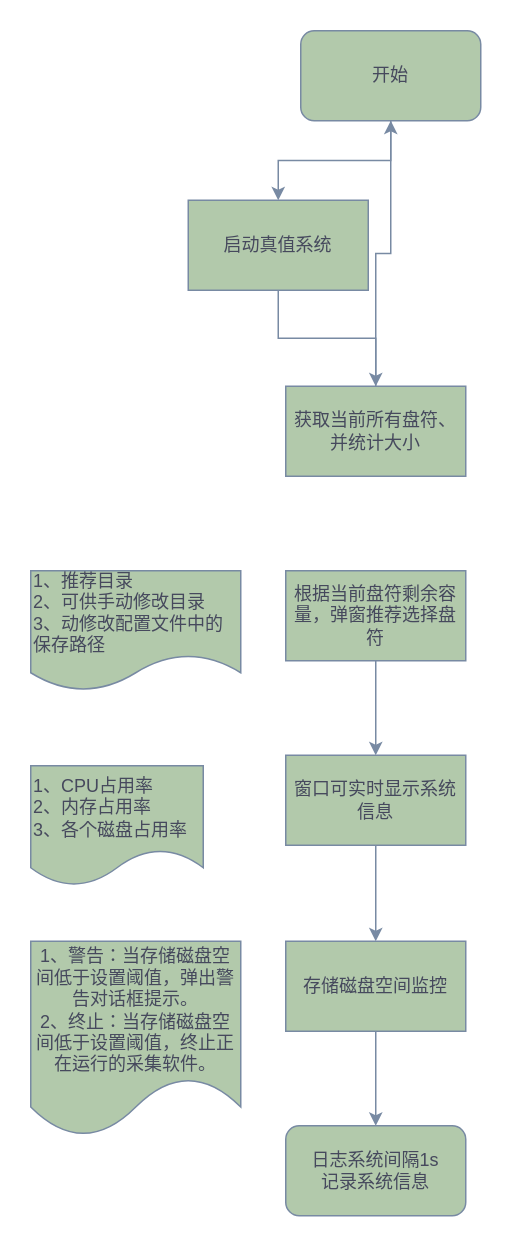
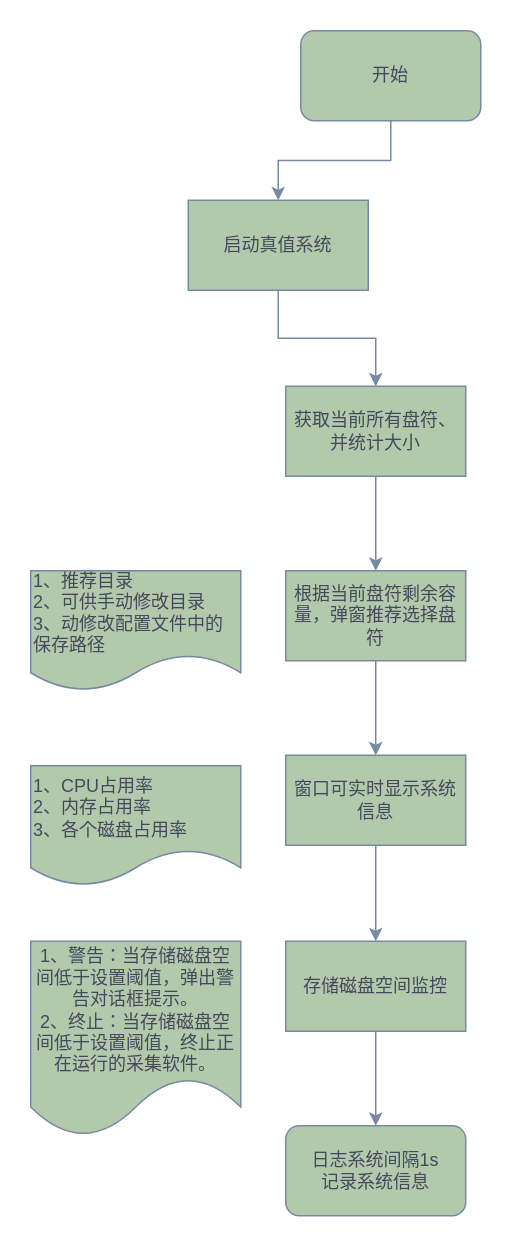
- <mxCell id="6" value="" style="edgeStyle=orthogonalEdgeStyle;rounded=0;orthogonalLoop=1;jettySize=auto;html=1;strokeColor=#788AA3;fontColor=#46495D;fillColor=#B2C9AB;spacing=3;" edge="1" parent="1" source="7" target="3"><mxGeometry relative="1" as="geometry" /></mxCell>
+ <mxCell id="6" value="" style="edgeStyle=orthogonalEdgeStyle;rounded=0;orthogonalLoop=1;jettySize=auto;html=1;strokeColor=#788AA3;fontColor=#46495D;fillColor=#B2C9AB;spacing=3;" edge="1" parent="1" source="7" target="9"><mxGeometry relative="1" as="geometry" /></mxCell>
- <mxCell id="13" value="1、CPU占用率&lt;br&gt;2、内存占用率&lt;br&gt;3、各个磁盘占用率" style="shape=document;whiteSpace=wrap;html=1;boundedLbl=1;strokeColor=#788AA3;fontColor=#46495D;fillColor=#B2C9AB;align=left;" vertex="1" parent="1"><mxGeometry x="20" y="510" width="115" height="80" as="geometry" /></mxCell>
+ <mxCell id="13" value="1、CPU占用率&lt;br&gt;2、内存占用率&lt;br&gt;3、各个磁盘占用率" style="shape=document;whiteSpace=wrap;html=1;boundedLbl=1;strokeColor=#788AA3;fontColor=#46495D;fillColor=#B2C9AB;align=left;" vertex="1" parent="1"><mxGeometry x="20" y="510" width="140" height="80" as="geometry" /></mxCell>
